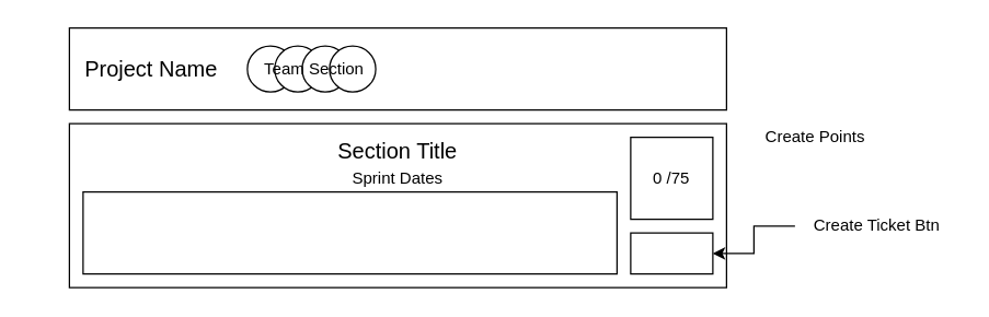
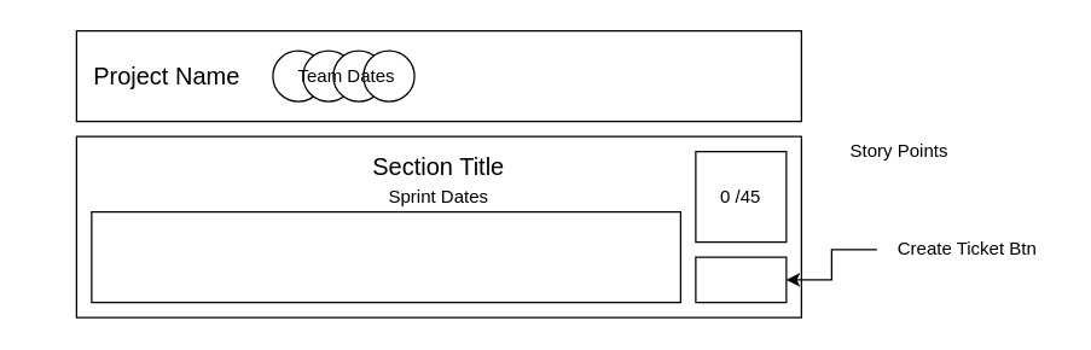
- <mxCell id="17" value="Team Section" style="text;html=1;strokeColor=none;fillColor=none;align=center;verticalAlign=middle;whiteSpace=wrap;rounded=0;" vertex="1" parent="1"><mxGeometry x="183.75" y="40" width="90" height="20" as="geometry" /></mxCell>
+ <mxCell id="17" value="Team Dates" style="text;html=1;strokeColor=none;fillColor=none;align=center;verticalAlign=middle;whiteSpace=wrap;rounded=0;" vertex="1" parent="1"><mxGeometry x="183.75" y="40" width="90" height="20" as="geometry" /></mxCell>
- <mxCell id="18" value="Create Points" style="text;html=1;strokeColor=none;fillColor=none;align=center;verticalAlign=middle;whiteSpace=wrap;rounded=0;" vertex="1" parent="1"><mxGeometry x="540" y="90" width="110" height="20" as="geometry" /></mxCell>
+ <mxCell id="18" value="Story Points" style="text;html=1;strokeColor=none;fillColor=none;align=center;verticalAlign=middle;whiteSpace=wrap;rounded=0;" vertex="1" parent="1"><mxGeometry x="540" y="90" width="110" height="20" as="geometry" /></mxCell>
- <mxCell id="9" value="0 /75" style="text;html=1;strokeColor=none;fillColor=none;align=center;verticalAlign=middle;whiteSpace=wrap;rounded=0;" vertex="1" parent="7"><mxGeometry x="-5" y="10" width="110" height="40" as="geometry" /></mxCell>
+ <mxCell id="9" value="0 /45" style="text;html=1;strokeColor=none;fillColor=none;align=center;verticalAlign=middle;whiteSpace=wrap;rounded=0;" vertex="1" parent="7"><mxGeometry x="-5" y="10" width="110" height="40" as="geometry" /></mxCell>
